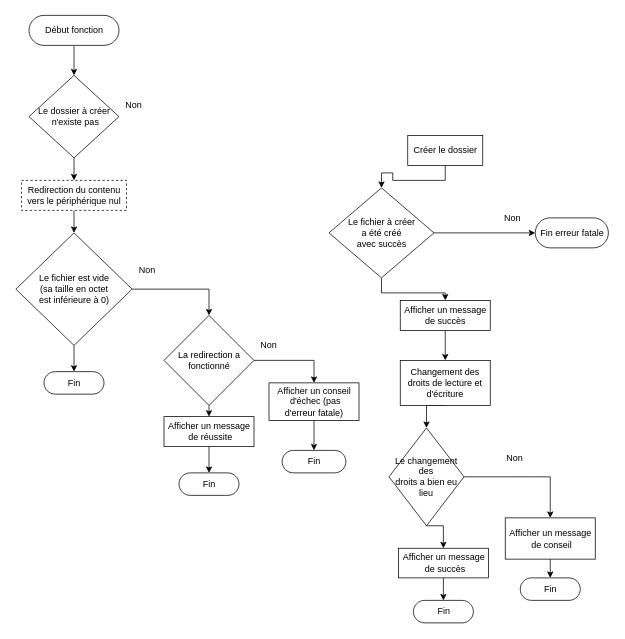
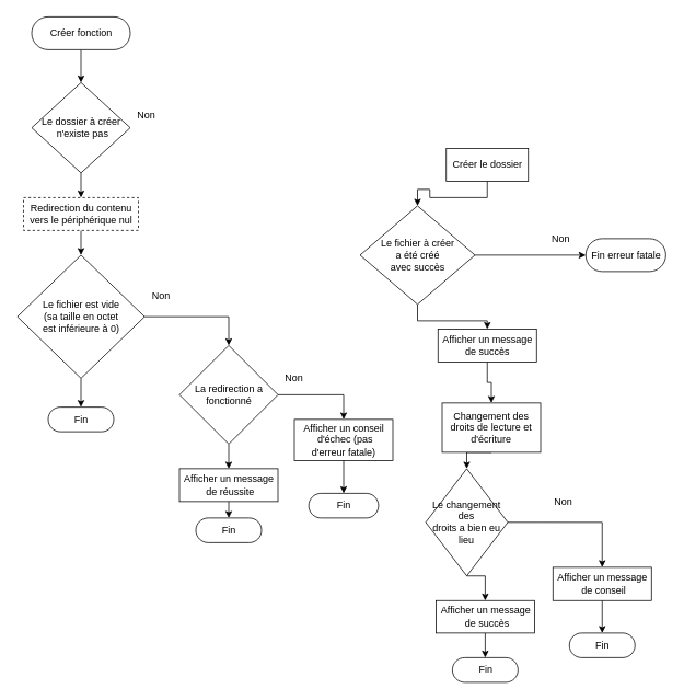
- <mxCell id="5" value="Début fonction" style="html=1;dashed=0;whitespace=wrap;shape=mxgraph.dfd.start" vertex="1" parent="1"><mxGeometry x="38" y="20" width="120" height="40" as="geometry" /></mxCell>
+ <mxCell id="5" value="Créer fonction" style="html=1;dashed=0;whitespace=wrap;shape=mxgraph.dfd.start" vertex="1" parent="1"><mxGeometry x="38" y="20" width="120" height="40" as="geometry" /></mxCell>
- <mxCell id="15" value="Changement des droits de lecture et d'écriture" style="rounded=0;whiteSpace=wrap;html=1;" vertex="1" parent="1"><mxGeometry x="533" y="480" width="120" height="60" as="geometry" /></mxCell>
+ <mxCell id="15" value="Changement des droits de lecture et d'écriture" style="rounded=0;whiteSpace=wrap;html=1;" vertex="1" parent="1"><mxGeometry x="538" y="490" width="120" height="60" as="geometry" /></mxCell>
- <mxCell id="35" value="Afficher un message&lt;br&gt;&amp;nbsp;de réussite" style="html=1;dashed=0;whitespace=wrap;" vertex="1" parent="1"><mxGeometry x="218" y="555" width="120" height="40" as="geometry" /></mxCell>
+ <mxCell id="35" value="Afficher un message&lt;br&gt;&amp;nbsp;de réussite" style="html=1;dashed=0;whitespace=wrap;" vertex="1" parent="1"><mxGeometry x="218" y="570" width="120" height="40" as="geometry" /></mxCell>
- <mxCell id="21" value="Afficher un message&lt;br&gt;&amp;nbsp;de conseil" style="html=1;dashed=0;whitespace=wrap;" vertex="1" parent="1"><mxGeometry x="673" y="690" width="120" height="55" as="geometry" /></mxCell>
+ <mxCell id="21" value="Afficher un message&lt;br&gt;&amp;nbsp;de conseil" style="html=1;dashed=0;whitespace=wrap;" vertex="1" parent="1"><mxGeometry x="673" y="690" width="120" height="40.5" as="geometry" /></mxCell>
